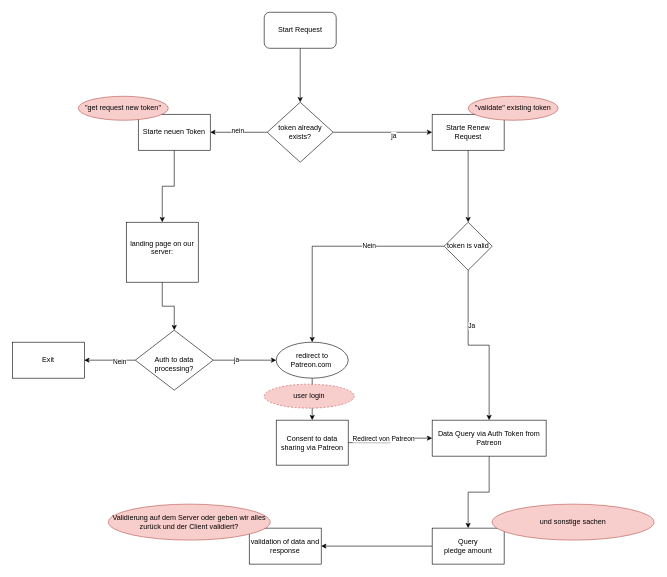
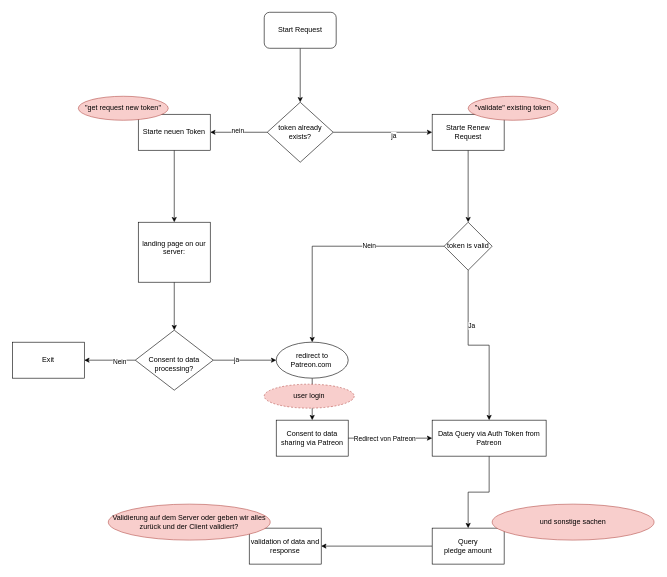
- <mxCell id="14" value="&lt;div&gt;landing page on our server:&lt;/div&gt;&lt;div&gt;&lt;br&gt;&lt;/div&gt;" style="rounded=0;whiteSpace=wrap;html=1;" vertex="1" parent="1"><mxGeometry x="210" y="370" width="120" height="100" as="geometry" /></mxCell>
+ <mxCell id="14" value="&lt;div&gt;landing page on our server:&lt;/div&gt;&lt;div&gt;&lt;br&gt;&lt;/div&gt;" style="rounded=0;whiteSpace=wrap;html=1;" vertex="1" parent="1"><mxGeometry x="230" y="370" width="120" height="100" as="geometry" /></mxCell>
- <mxCell id="19" value="&lt;br&gt;&lt;div&gt;Auth to data processing?&lt;/div&gt;" style="rhombus;whiteSpace=wrap;html=1;" vertex="1" parent="1"><mxGeometry x="225" y="550" width="130" height="100" as="geometry" /></mxCell>
+ <mxCell id="19" value="&lt;br&gt;&lt;div&gt;Consent to data processing?&lt;/div&gt;" style="rhombus;whiteSpace=wrap;html=1;" vertex="1" parent="1"><mxGeometry x="225" y="550" width="130" height="100" as="geometry" /></mxCell>
- <mxCell id="25" value="Consent to data sharing via Patreon" style="rounded=0;whiteSpace=wrap;html=1;" vertex="1" parent="1"><mxGeometry x="460" y="700" width="120" height="75" as="geometry" /></mxCell>
+ <mxCell id="25" value="Consent to data sharing via Patreon" style="rounded=0;whiteSpace=wrap;html=1;" vertex="1" parent="1"><mxGeometry x="460" y="700" width="120" height="60" as="geometry" /></mxCell>
